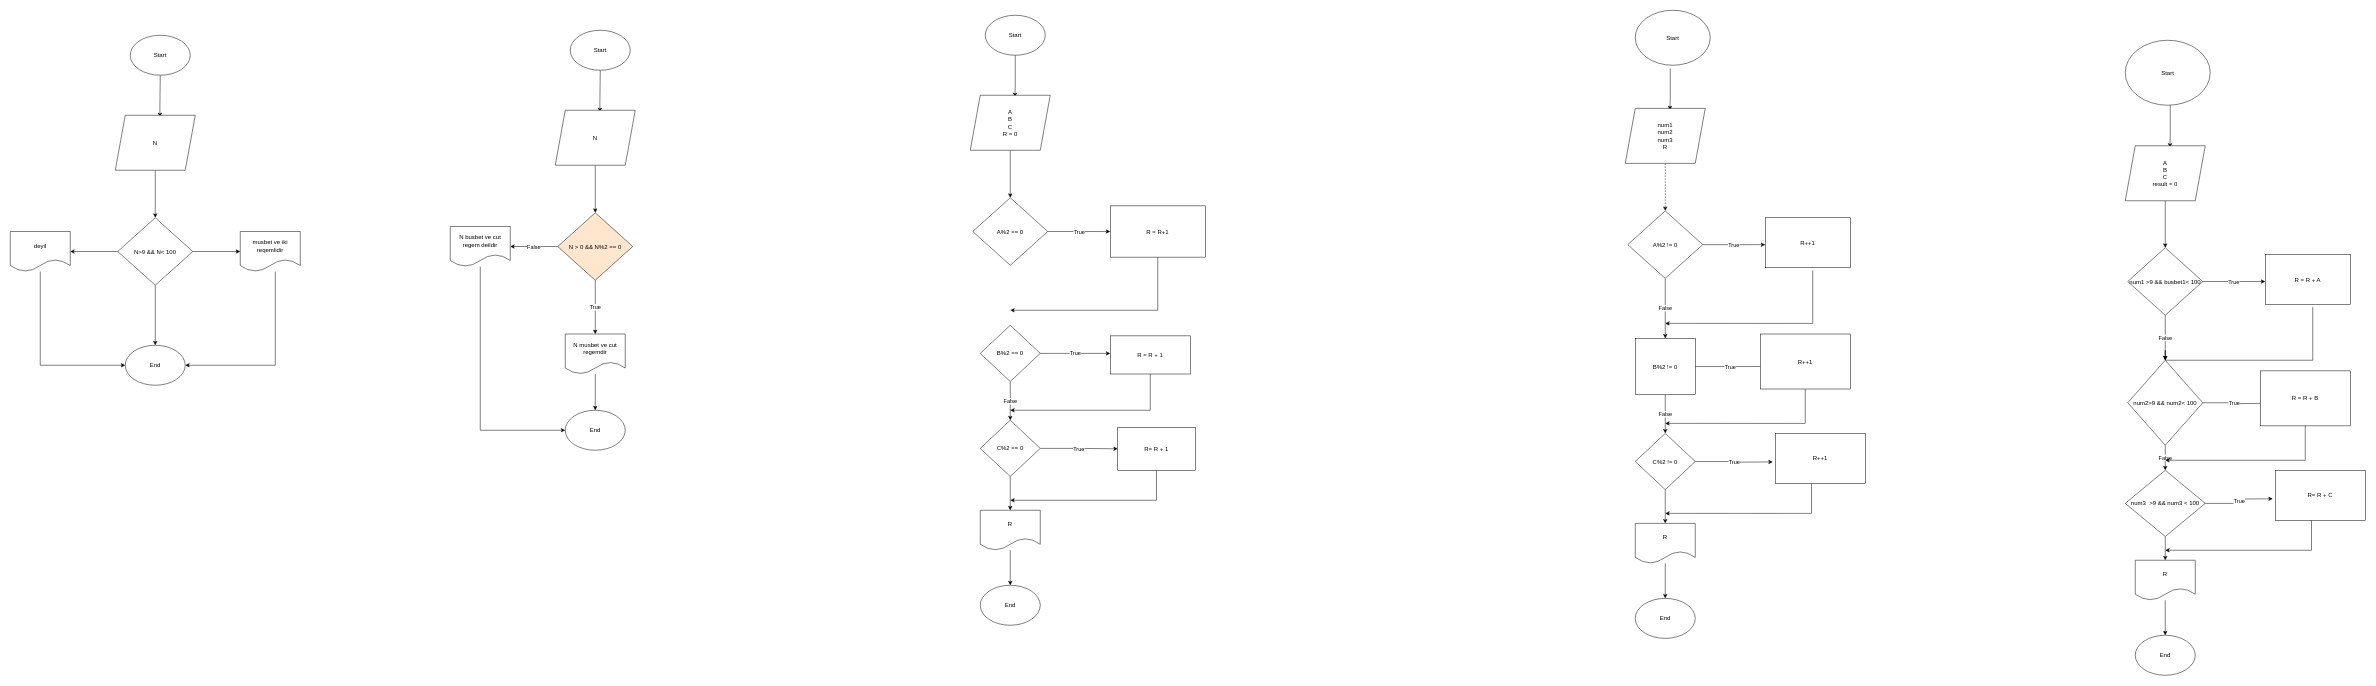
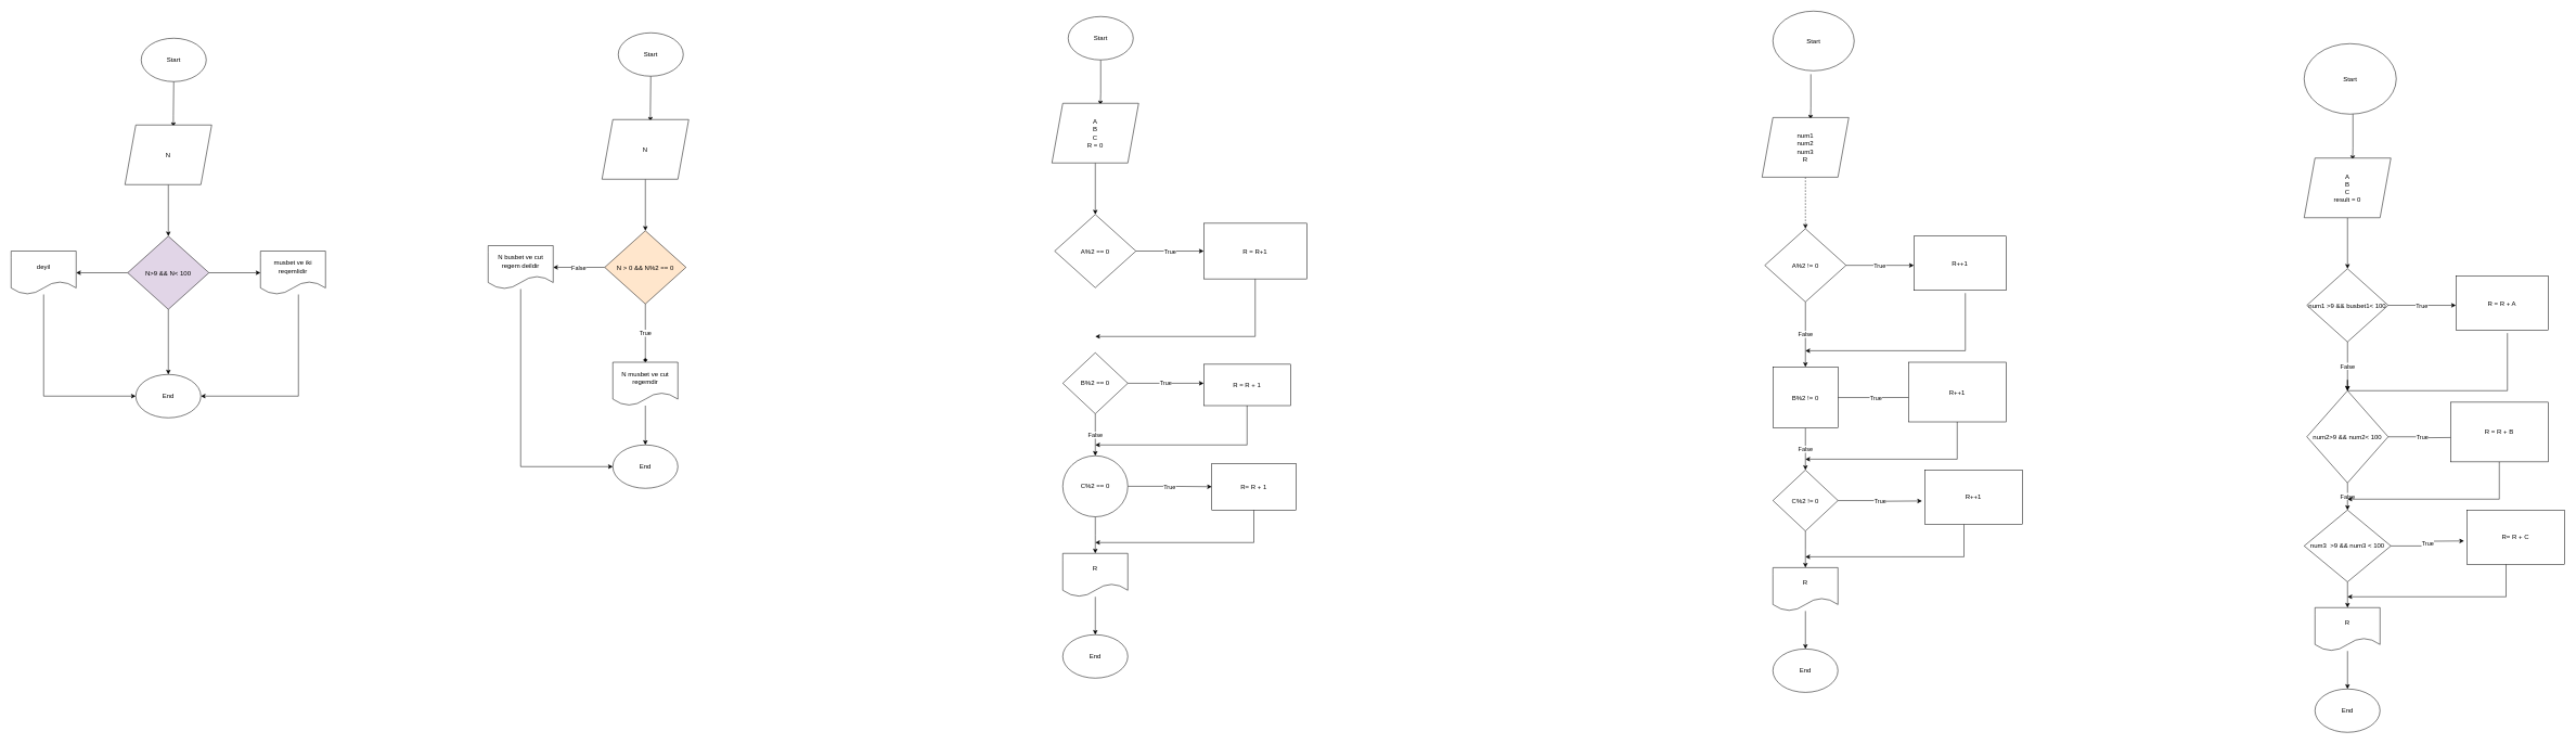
- <mxCell id="9" value="N&amp;gt;9 &amp;amp;&amp;amp; N&amp;lt; 100" style="rhombus;whiteSpace=wrap;html=1;" vertex="1" parent="1"><mxGeometry x="235" y="435" width="150" height="135" as="geometry" /></mxCell>
+ <mxCell id="9" value="N&amp;gt;9 &amp;amp;&amp;amp; N&amp;lt; 100" style="rhombus;whiteSpace=wrap;html=1;fillColor=#e1d5e7;" vertex="1" parent="1"><mxGeometry x="235" y="435" width="150" height="135" as="geometry" /></mxCell>
- <mxCell id="20" value="True" style="edgeStyle=orthogonalEdgeStyle;rounded=0;orthogonalLoop=1;jettySize=auto;html=1;" edge="1" parent="1" source="21" target="25"><mxGeometry relative="1" as="geometry" /></mxCell>
+ <mxCell id="20" value="True" style="edgeStyle=orthogonalEdgeStyle;rounded=0;orthogonalLoop=1;jettySize=auto;html=1;endArrow=diamond;" edge="1" parent="1" source="21" target="25"><mxGeometry relative="1" as="geometry" /></mxCell>
- <mxCell id="38" value="C%2 == 0" style="rhombus;whiteSpace=wrap;html=1;" vertex="1" parent="1"><mxGeometry x="1960" y="840" width="120" height="112.5" as="geometry" /></mxCell>
+ <mxCell id="38" value="C%2 == 0" style="ellipse;whiteSpace=wrap;html=1;" vertex="1" parent="1"><mxGeometry x="1960" y="840" width="120" height="112.5" as="geometry" /></mxCell>
